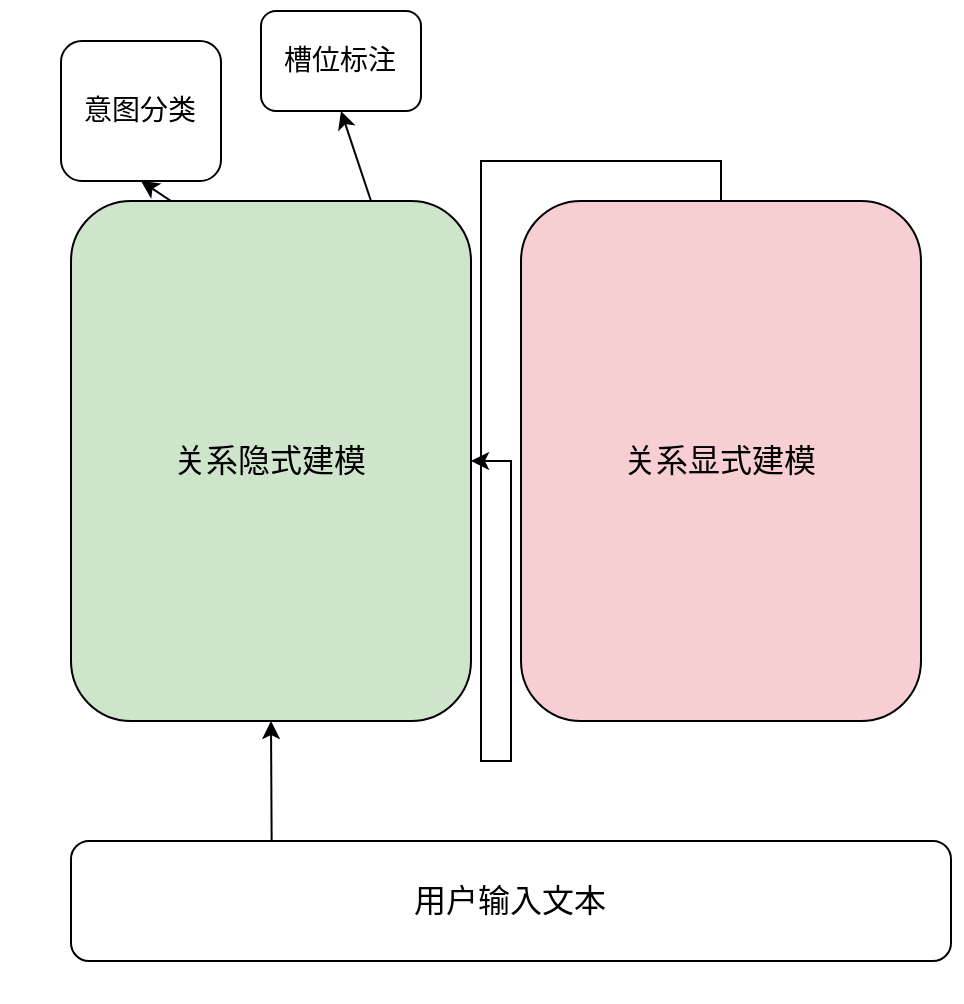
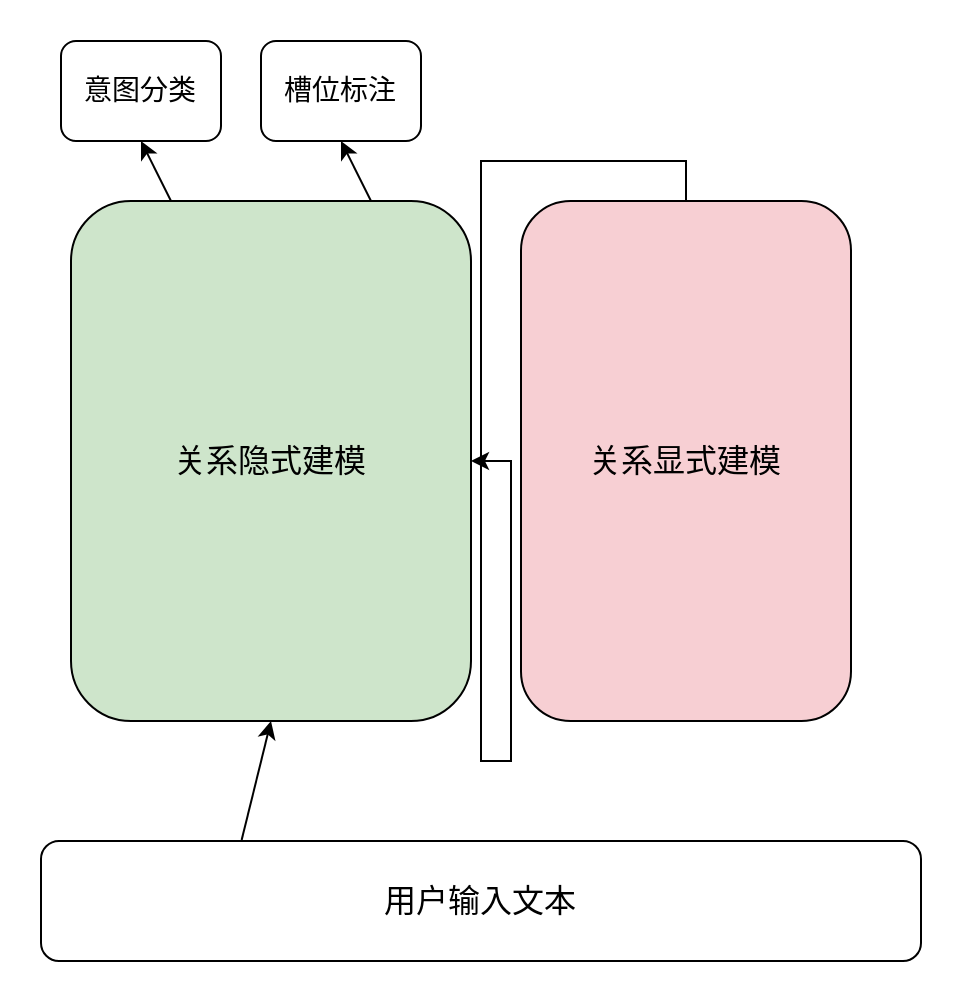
- <mxCell id="8" value="&lt;font style=&quot;font-size: 14px;&quot;&gt;槽位标注&lt;/font&gt;" style="rounded=1;whiteSpace=wrap;html=1;" vertex="1" parent="1"><mxGeometry x="130" y="5" width="80" height="50" as="geometry" /></mxCell>
+ <mxCell id="8" value="&lt;font style=&quot;font-size: 14px;&quot;&gt;槽位标注&lt;/font&gt;" style="rounded=1;whiteSpace=wrap;html=1;" vertex="1" parent="1"><mxGeometry x="130" y="20" width="80" height="50" as="geometry" /></mxCell>
- <mxCell id="7" value="&lt;font style=&quot;font-size: 14px;&quot;&gt;意图分类&lt;/font&gt;" style="rounded=1;whiteSpace=wrap;html=1;" vertex="1" parent="1"><mxGeometry x="30" y="20" width="80" height="70" as="geometry" /></mxCell>
+ <mxCell id="7" value="&lt;font style=&quot;font-size: 14px;&quot;&gt;意图分类&lt;/font&gt;" style="rounded=1;whiteSpace=wrap;html=1;" vertex="1" parent="1"><mxGeometry x="30" y="20" width="80" height="50" as="geometry" /></mxCell>
- <mxCell id="6" value="&lt;font style=&quot;font-size: 16px;&quot;&gt;关系显式建模&lt;/font&gt;" style="rounded=1;whiteSpace=wrap;html=1;fillColor=#F7CFD3;" vertex="1" parent="1"><mxGeometry x="260" y="100" width="200" height="260" as="geometry" /></mxCell>
+ <mxCell id="6" value="&lt;font style=&quot;font-size: 16px;&quot;&gt;关系显式建模&lt;/font&gt;" style="rounded=1;whiteSpace=wrap;html=1;fillColor=#F7CFD3;" vertex="1" parent="1"><mxGeometry x="260" y="100" width="165" height="260" as="geometry" /></mxCell>
- <mxCell id="10" value="&lt;font style=&quot;font-size: 16px;&quot;&gt;用户输入文本&lt;/font&gt;" style="rounded=1;whiteSpace=wrap;html=1;" vertex="1" parent="1"><mxGeometry x="35" y="420" width="440" height="60" as="geometry" /></mxCell>
+ <mxCell id="10" value="&lt;font style=&quot;font-size: 16px;&quot;&gt;用户输入文本&lt;/font&gt;" style="rounded=1;whiteSpace=wrap;html=1;" vertex="1" parent="1"><mxGeometry x="20" y="420" width="440" height="60" as="geometry" /></mxCell>
